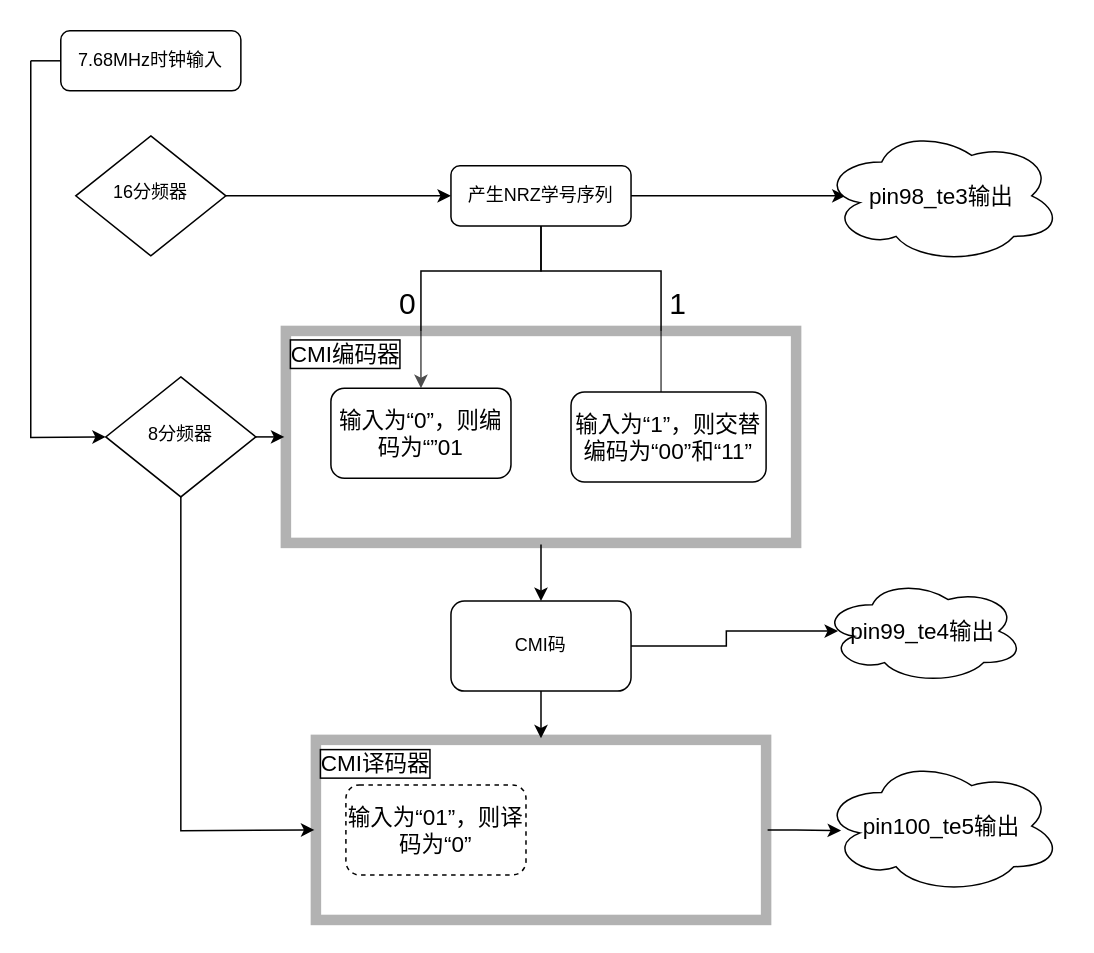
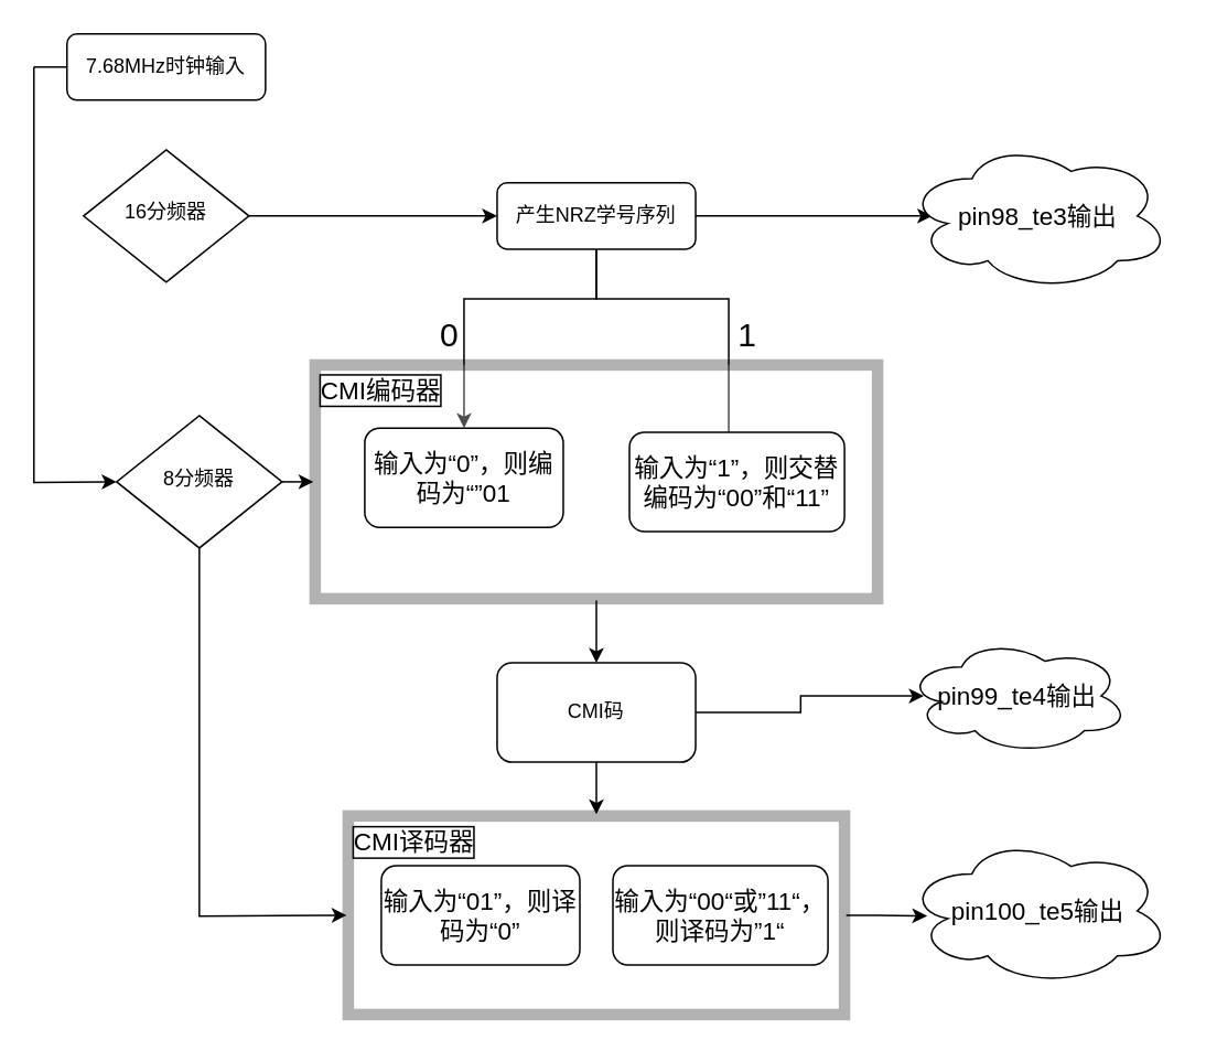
- <mxCell id="26" value="&lt;font style=&quot;font-size: 15px;&quot;&gt;输入为“01”，则译码为“0”&lt;/font&gt;" style="rounded=1;whiteSpace=wrap;html=1;dashed=1;" vertex="1" parent="1"><mxGeometry x="230" y="522.5" width="120" height="60" as="geometry" /></mxCell>
+ <mxCell id="26" value="&lt;font style=&quot;font-size: 15px;&quot;&gt;输入为“01”，则译码为“0”&lt;/font&gt;" style="rounded=1;whiteSpace=wrap;html=1;" vertex="1" parent="1"><mxGeometry x="230" y="522.5" width="120" height="60" as="geometry" /></mxCell>
+ <mxCell id="27" value="&lt;font style=&quot;font-size: 15px;&quot;&gt;输入为“00“或”11“，则译码为”1“&lt;/font&gt;" style="rounded=1;whiteSpace=wrap;html=1;" vertex="1" parent="1"><mxGeometry x="370" y="522.5" width="130" height="60" as="geometry" /></mxCell>
